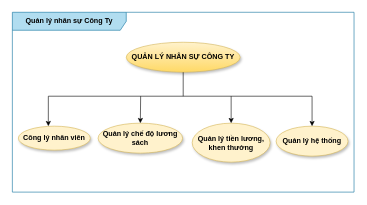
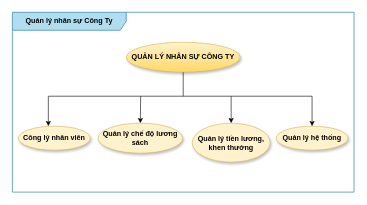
- <mxCell id="7" value="Quản lý hệ thống" style="ellipse;whiteSpace=wrap;html=1;fontStyle=1;fillColor=#fff2cc;strokeColor=#d6b656;shadow=1;" vertex="1" parent="1"><mxGeometry x="460" y="210" width="120" height="50" as="geometry" /></mxCell>
+ <mxCell id="7" value="Quản lý hệ thống" style="ellipse;whiteSpace=wrap;html=1;fontStyle=1;fillColor=#fff2cc;strokeColor=#d6b656;shadow=1;" vertex="1" parent="1"><mxGeometry x="460" y="210" width="120" height="40" as="geometry" /></mxCell>
